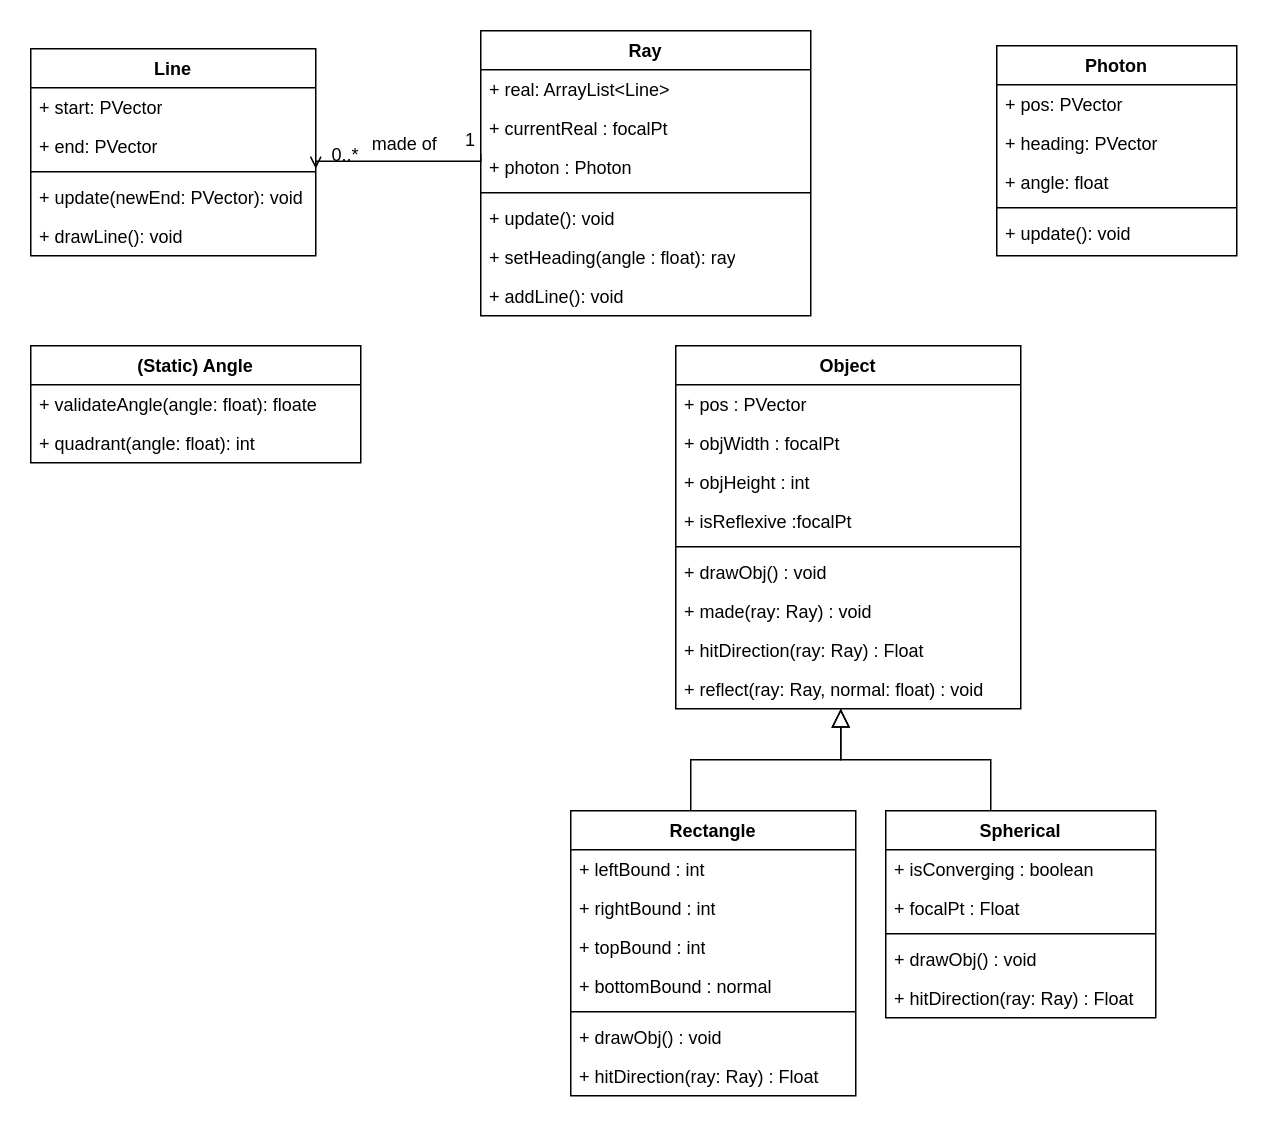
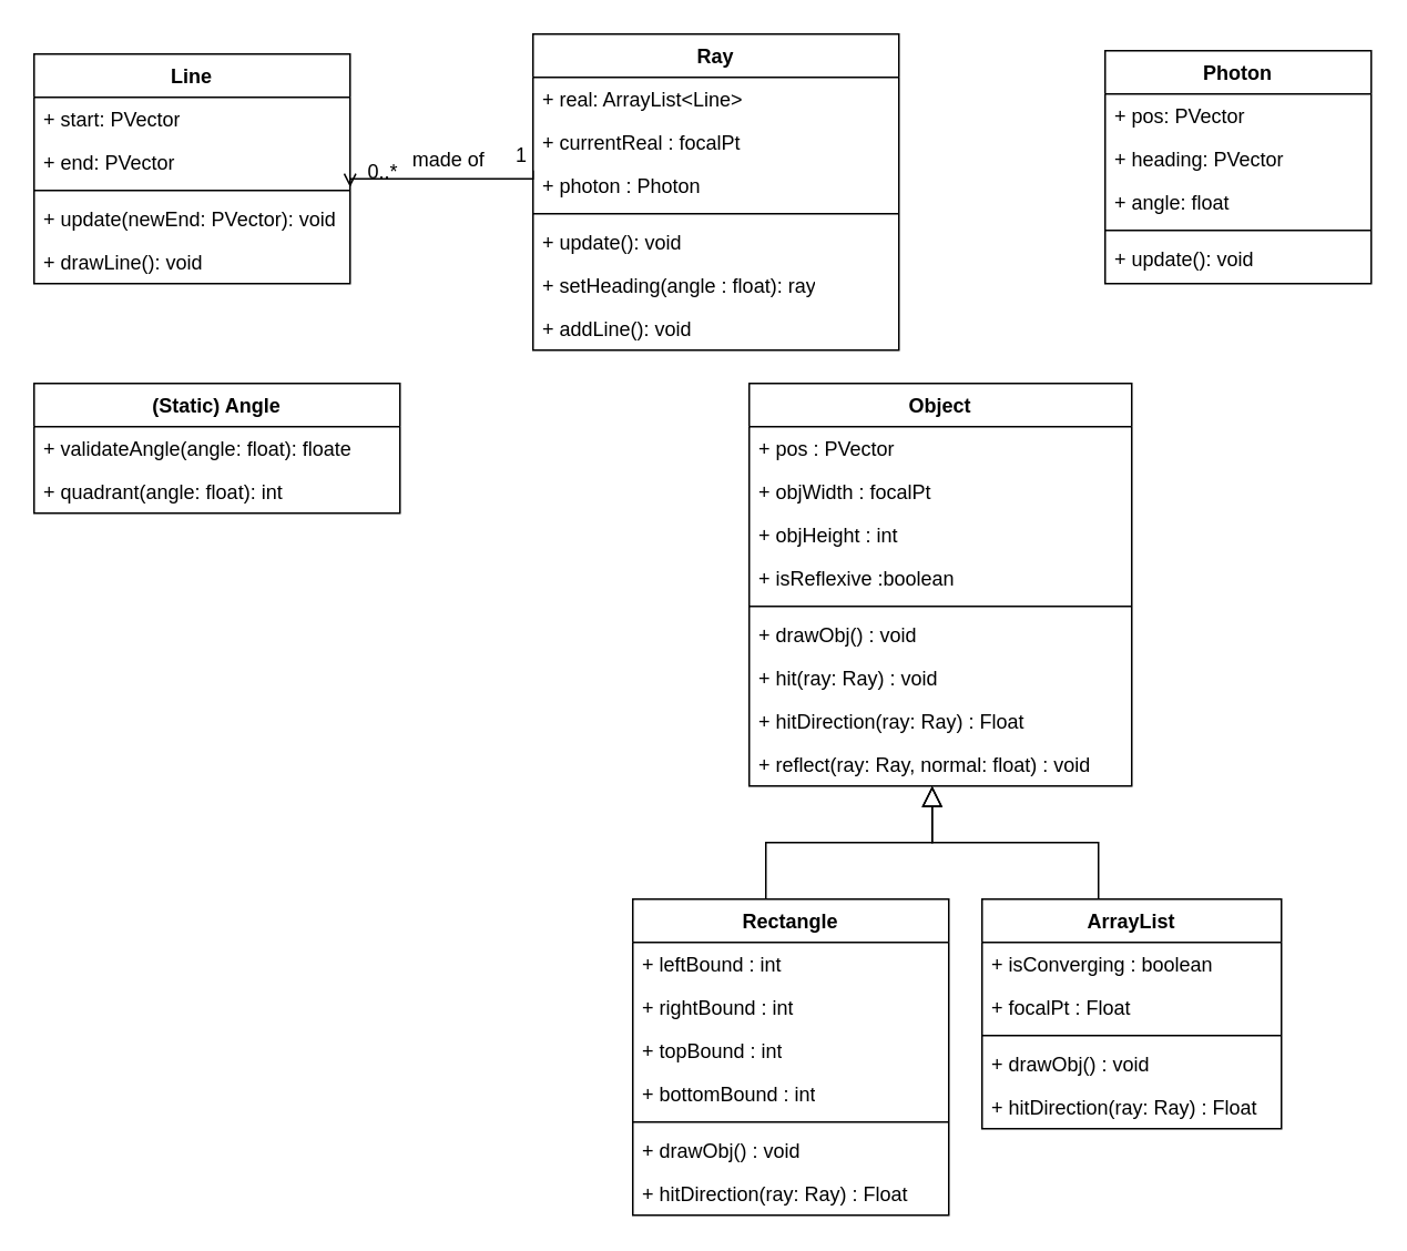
- <mxCell id="20" value="+ isReflexive :focalPt" style="text;strokeColor=none;fillColor=none;align=left;verticalAlign=top;spacingLeft=4;spacingRight=4;overflow=hidden;rotatable=0;points=[[0,0.5],[1,0.5]];portConstraint=eastwest;whiteSpace=wrap;html=1;labelBackgroundColor=none;rounded=0;" parent="16" vertex="1"><mxGeometry y="104" width="230" height="26" as="geometry" /></mxCell>
+ <mxCell id="20" value="+ isReflexive :boolean" style="text;strokeColor=none;fillColor=none;align=left;verticalAlign=top;spacingLeft=4;spacingRight=4;overflow=hidden;rotatable=0;points=[[0,0.5],[1,0.5]];portConstraint=eastwest;whiteSpace=wrap;html=1;labelBackgroundColor=none;rounded=0;" parent="16" vertex="1"><mxGeometry y="104" width="230" height="26" as="geometry" /></mxCell>
- <mxCell id="23" value="+ made(ray: Ray) : void" style="text;strokeColor=none;fillColor=none;align=left;verticalAlign=top;spacingLeft=4;spacingRight=4;overflow=hidden;rotatable=0;points=[[0,0.5],[1,0.5]];portConstraint=eastwest;whiteSpace=wrap;html=1;labelBackgroundColor=none;rounded=0;" parent="16" vertex="1"><mxGeometry y="164" width="230" height="26" as="geometry" /></mxCell>
+ <mxCell id="23" value="+ hit(ray: Ray) : void" style="text;strokeColor=none;fillColor=none;align=left;verticalAlign=top;spacingLeft=4;spacingRight=4;overflow=hidden;rotatable=0;points=[[0,0.5],[1,0.5]];portConstraint=eastwest;whiteSpace=wrap;html=1;labelBackgroundColor=none;rounded=0;" parent="16" vertex="1"><mxGeometry y="164" width="230" height="26" as="geometry" /></mxCell>
- <mxCell id="28" value="Spherical" style="swimlane;fontStyle=1;align=center;verticalAlign=top;childLayout=stackLayout;horizontal=1;startSize=26;horizontalStack=0;resizeParent=1;resizeParentMax=0;resizeLast=0;collapsible=1;marginBottom=0;whiteSpace=wrap;html=1;labelBackgroundColor=none;rounded=0;" parent="1" vertex="1"><mxGeometry x="590" y="540" width="180" height="138" as="geometry" /></mxCell>
+ <mxCell id="28" value="ArrayList" style="swimlane;fontStyle=1;align=center;verticalAlign=top;childLayout=stackLayout;horizontal=1;startSize=26;horizontalStack=0;resizeParent=1;resizeParentMax=0;resizeLast=0;collapsible=1;marginBottom=0;whiteSpace=wrap;html=1;labelBackgroundColor=none;rounded=0;" parent="1" vertex="1"><mxGeometry x="590" y="540" width="180" height="138" as="geometry" /></mxCell>
- <mxCell id="38" value="+ bottomBound : normal" style="text;strokeColor=none;fillColor=none;align=left;verticalAlign=top;spacingLeft=4;spacingRight=4;overflow=hidden;rotatable=0;points=[[0,0.5],[1,0.5]];portConstraint=eastwest;whiteSpace=wrap;html=1;labelBackgroundColor=none;rounded=0;" parent="34" vertex="1"><mxGeometry y="104" width="190" height="26" as="geometry" /></mxCell>
+ <mxCell id="38" value="+ bottomBound : int" style="text;strokeColor=none;fillColor=none;align=left;verticalAlign=top;spacingLeft=4;spacingRight=4;overflow=hidden;rotatable=0;points=[[0,0.5],[1,0.5]];portConstraint=eastwest;whiteSpace=wrap;html=1;labelBackgroundColor=none;rounded=0;" parent="34" vertex="1"><mxGeometry y="104" width="190" height="26" as="geometry" /></mxCell>
